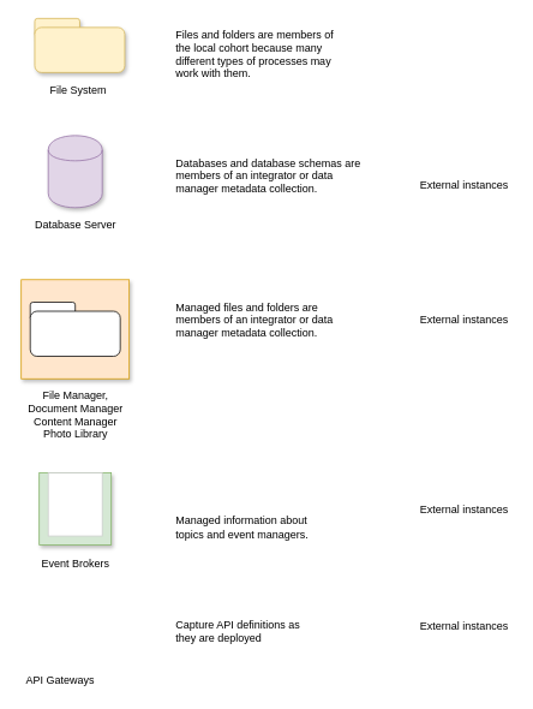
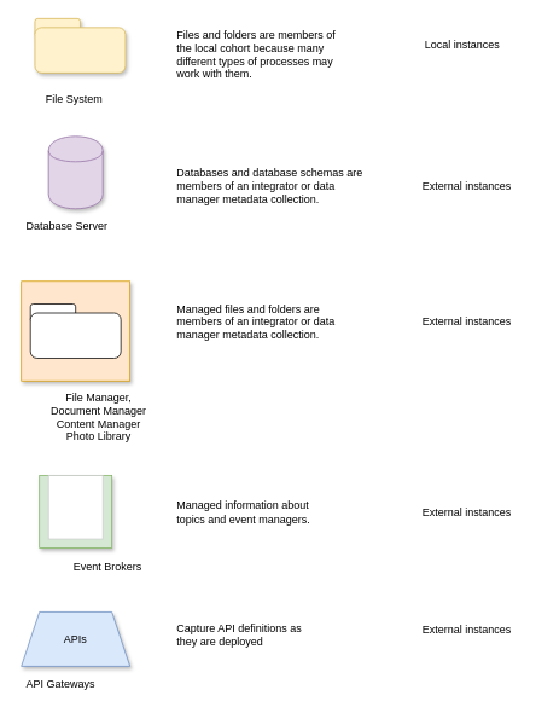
+ <mxCell id="16" value="Local instances" style="text;html=1;align=center;verticalAlign=middle;resizable=0;points=[];;autosize=1;" parent="1" vertex="1"><mxGeometry x="460" y="40" width="100" height="20" as="geometry" /></mxCell>
- <mxCell id="4" value="File System" style="text;html=1;align=center;verticalAlign=middle;resizable=0;points=[];;autosize=1;" parent="1" vertex="1"><mxGeometry x="45.5" y="90" width="80" height="20" as="geometry" /></mxCell>
+ <mxCell id="4" value="File System" style="text;html=1;align=center;verticalAlign=middle;resizable=0;points=[];;autosize=1;" parent="1" vertex="1"><mxGeometry x="40.5" y="100" width="80" height="20" as="geometry" /></mxCell>
- <mxCell id="14" value="Databases and database schemas are&lt;br&gt;members of an integrator or data&lt;br&gt;manager metadata collection." style="text;html=1;align=left;verticalAlign=middle;resizable=0;points=[];;autosize=1;" parent="1" vertex="1"><mxGeometry x="193" y="170" width="220" height="50" as="geometry" /></mxCell>
+ <mxCell id="14" value="Databases and database schemas are&lt;br&gt;members of an integrator or data&lt;br&gt;manager metadata collection." style="text;html=1;align=left;verticalAlign=middle;resizable=0;points=[];;autosize=1;" parent="1" vertex="1"><mxGeometry x="193" y="180" width="220" height="50" as="geometry" /></mxCell>
- <mxCell id="2" value="Database Server" style="text;html=1;align=center;verticalAlign=middle;resizable=0;points=[];;autosize=1;" parent="1" vertex="1"><mxGeometry x="28" y="240" width="110" height="20" as="geometry" /></mxCell>
+ <mxCell id="2" value="Database Server" style="text;html=1;align=center;verticalAlign=middle;resizable=0;points=[];;autosize=1;" parent="1" vertex="1"><mxGeometry x="18" y="240" width="110" height="20" as="geometry" /></mxCell>
- <mxCell id="6" value="File Manager,&lt;br&gt;Document Manager&lt;br&gt;Content Manager&lt;br&gt;Photo Library" style="text;html=1;align=center;verticalAlign=middle;resizable=0;points=[];;autosize=1;" parent="1" vertex="1"><mxGeometry x="23" y="430" width="120" height="60" as="geometry" /></mxCell>
+ <mxCell id="6" value="File Manager,&lt;br&gt;Document Manager&lt;br&gt;Content Manager&lt;br&gt;Photo Library" style="text;html=1;align=center;verticalAlign=middle;resizable=0;points=[];;autosize=1;" parent="1" vertex="1"><mxGeometry x="48" y="430" width="120" height="60" as="geometry" /></mxCell>
- <mxCell id="20" value="Managed information about&lt;br&gt;topics and event managers." style="text;html=1;align=left;verticalAlign=middle;resizable=0;points=[];;autosize=1;" parent="1" vertex="1"><mxGeometry x="193" y="570" width="160" height="30" as="geometry" /></mxCell>
+ <mxCell id="20" value="Managed information about&lt;br&gt;topics and event managers." style="text;html=1;align=left;verticalAlign=middle;resizable=0;points=[];;autosize=1;" parent="1" vertex="1"><mxGeometry x="193" y="550" width="160" height="30" as="geometry" /></mxCell>
- <mxCell id="19" value="Event Brokers" style="text;html=1;align=center;verticalAlign=middle;resizable=0;points=[];;autosize=1;" parent="1" vertex="1"><mxGeometry x="38" y="614.5" width="90" height="20" as="geometry" /></mxCell>
+ <mxCell id="19" value="Event Brokers" style="text;html=1;align=center;verticalAlign=middle;resizable=0;points=[];;autosize=1;" parent="1" vertex="1"><mxGeometry x="73" y="614.5" width="90" height="20" as="geometry" /></mxCell>
+ <mxCell id="24" value="APIs" style="shape=trapezoid;perimeter=trapezoidPerimeter;whiteSpace=wrap;html=1;fixedSize=1;strokeColor=#6c8ebf;fillColor=#dae8fc;shadow=1;" parent="1" vertex="1"><mxGeometry x="23" y="675" width="120" height="60" as="geometry" /></mxCell>
